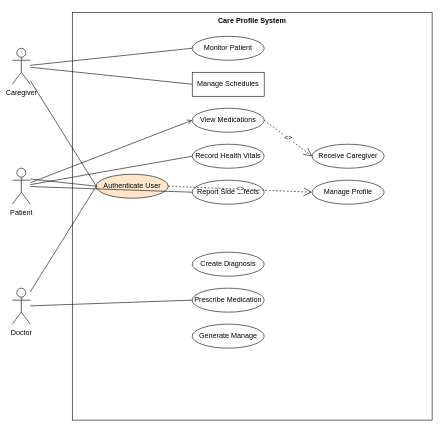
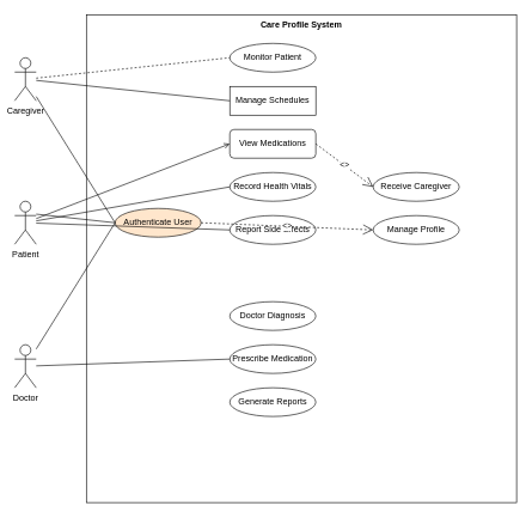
- <mxCell id="24" value="" style="endArrow=none;html=1;entryX=0;entryY=0.5;" edge="1" parent="1" source="4" target="13"><mxGeometry width="50" height="50" relative="1" as="geometry" /></mxCell>
+ <mxCell id="24" value="" style="endArrow=none;html=1;entryX=0;entryY=0.5;dashed=1;" edge="1" parent="1" source="4" target="13"><mxGeometry width="50" height="50" relative="1" as="geometry" /></mxCell>
- <mxCell id="7" value="View Medications" style="ellipse;whiteSpace=wrap;html=1;" vertex="1" parent="1"><mxGeometry x="320" y="180" width="120" height="40" as="geometry" /></mxCell>
+ <mxCell id="7" value="View Medications" style="whiteSpace=wrap;html=1;rounded=1;" vertex="1" parent="1"><mxGeometry x="320" y="180" width="120" height="40" as="geometry" /></mxCell>
- <mxCell id="10" value="Create Diagnosis" style="ellipse;whiteSpace=wrap;html=1;" vertex="1" parent="1"><mxGeometry x="320" y="420" width="120" height="40" as="geometry" /></mxCell>
+ <mxCell id="10" value="Doctor Diagnosis" style="ellipse;whiteSpace=wrap;html=1;" vertex="1" parent="1"><mxGeometry x="320" y="420" width="120" height="40" as="geometry" /></mxCell>
- <mxCell id="12" value="Generate Manage" style="ellipse;whiteSpace=wrap;html=1;" vertex="1" parent="1"><mxGeometry x="320" y="540" width="120" height="40" as="geometry" /></mxCell>
+ <mxCell id="12" value="Generate Reports" style="ellipse;whiteSpace=wrap;html=1;" vertex="1" parent="1"><mxGeometry x="320" y="540" width="120" height="40" as="geometry" /></mxCell>
